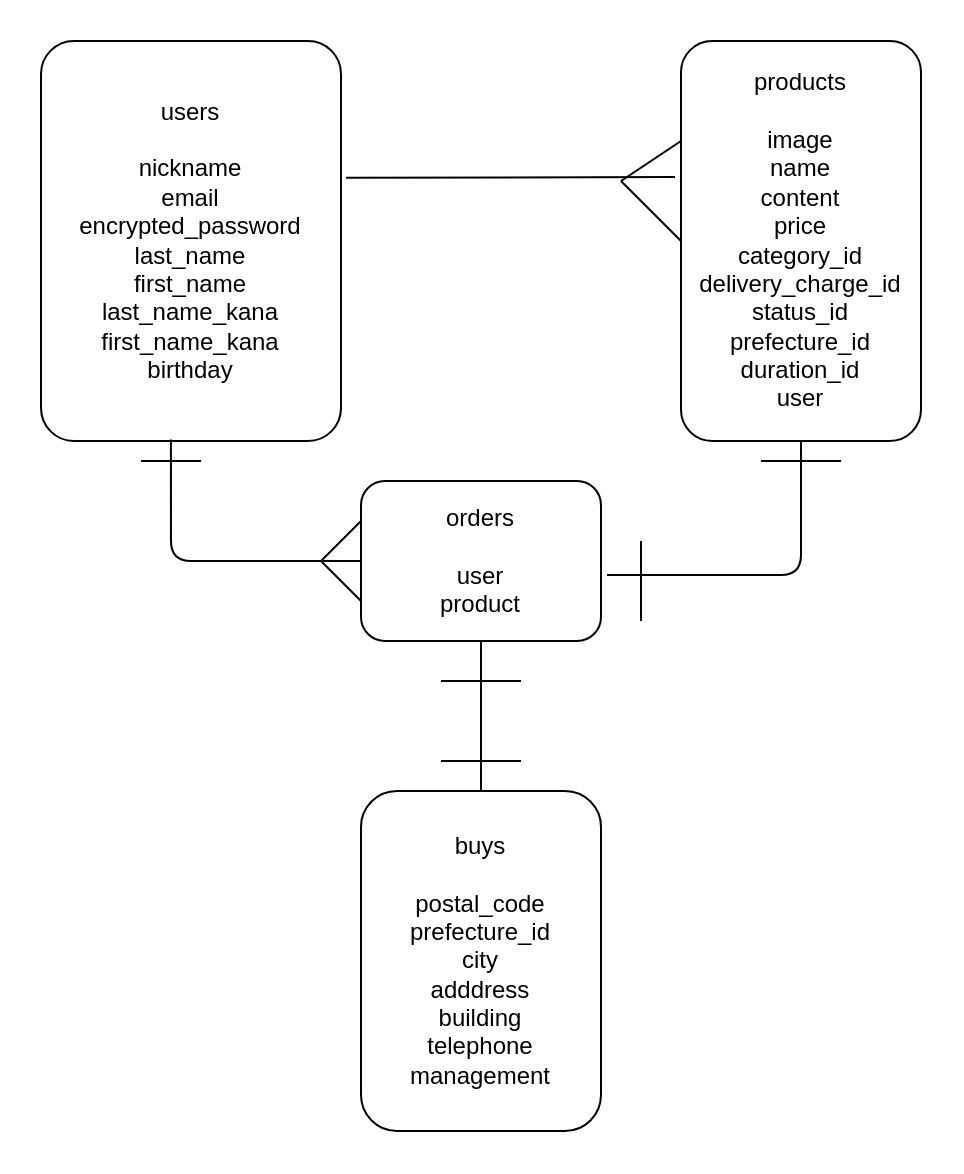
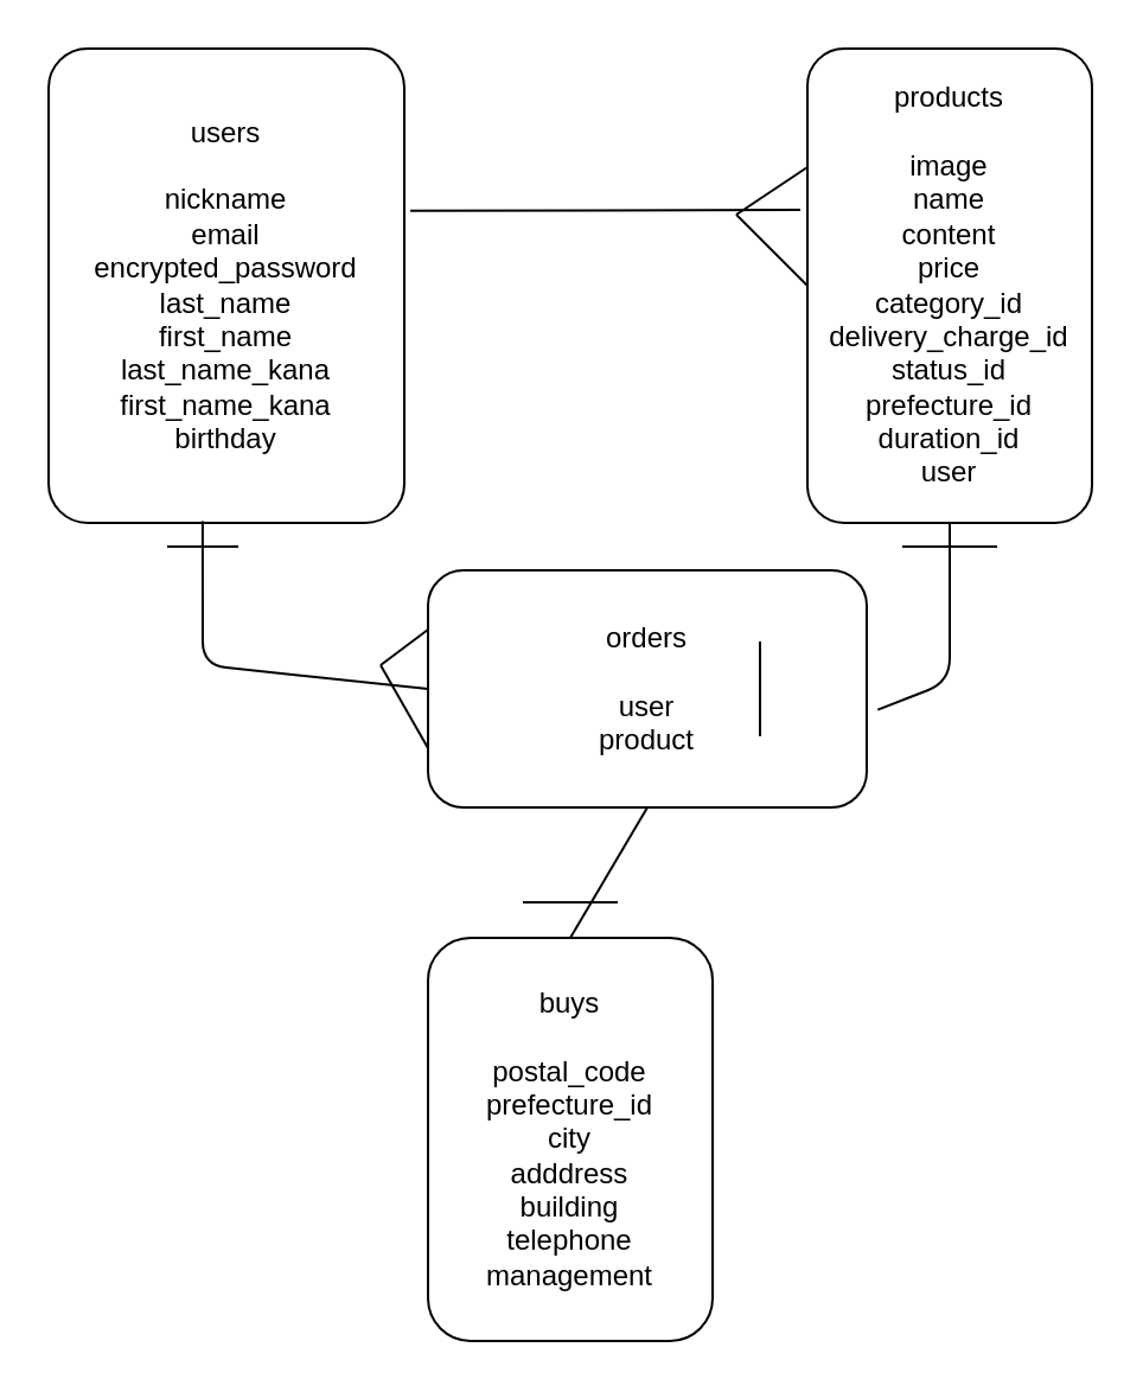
- <mxCell id="10" value="orders&lt;br&gt;&lt;br&gt;user&lt;br&gt;product" style="rounded=1;whiteSpace=wrap;html=1;align=center;" parent="1" vertex="1"><mxGeometry x="180" y="240" width="120" height="80" as="geometry" /></mxCell>
+ <mxCell id="10" value="orders&lt;br&gt;&lt;br&gt;user&lt;br&gt;product" style="rounded=1;whiteSpace=wrap;html=1;align=center;" parent="1" vertex="1"><mxGeometry x="180" y="240" width="185" height="100" as="geometry" /></mxCell>
